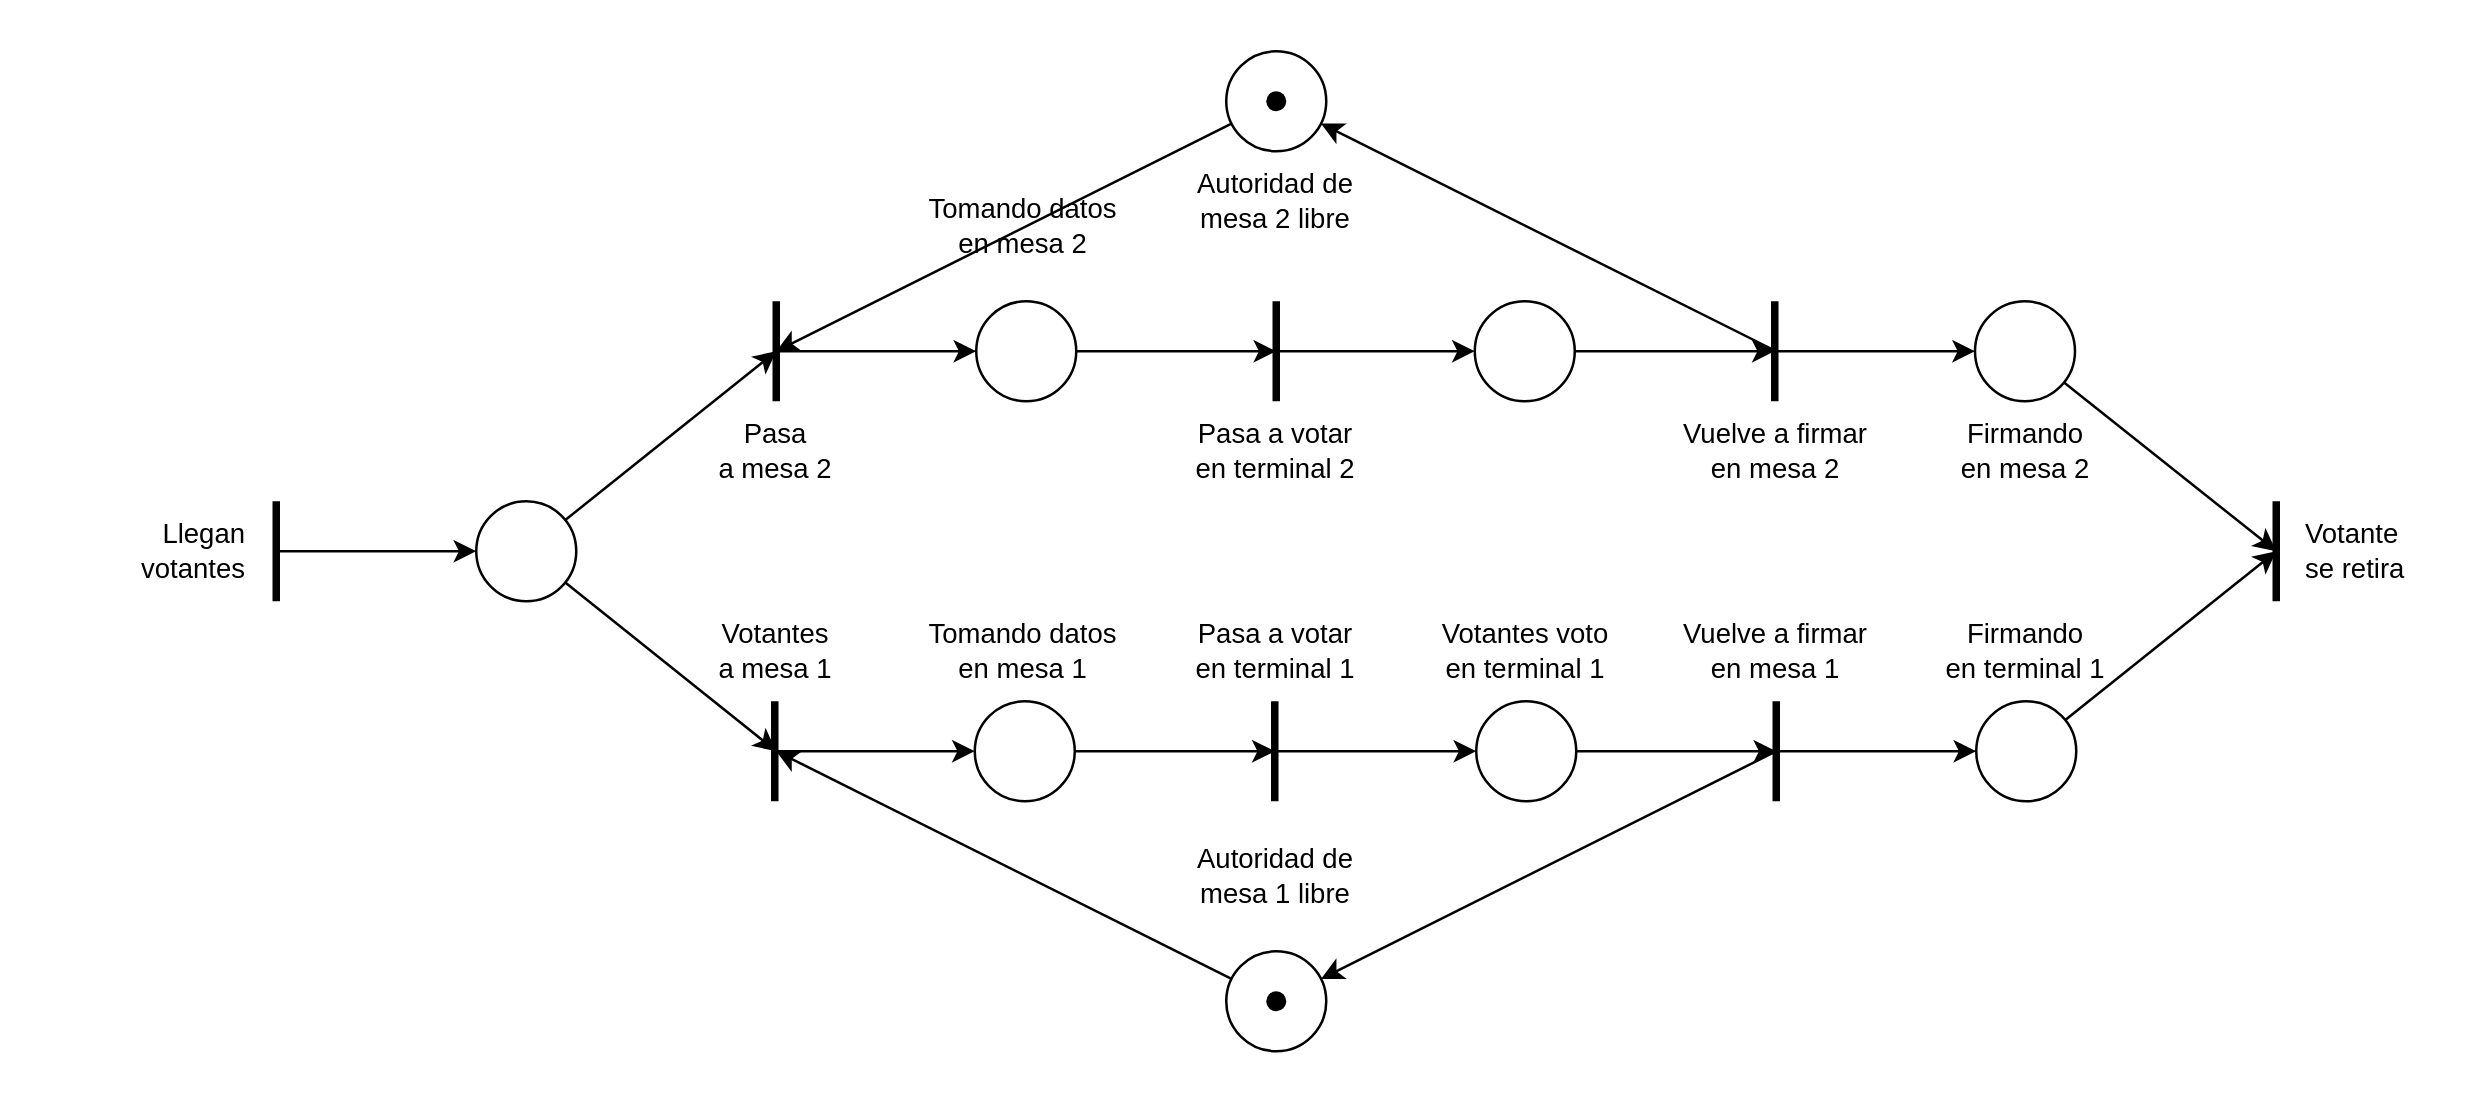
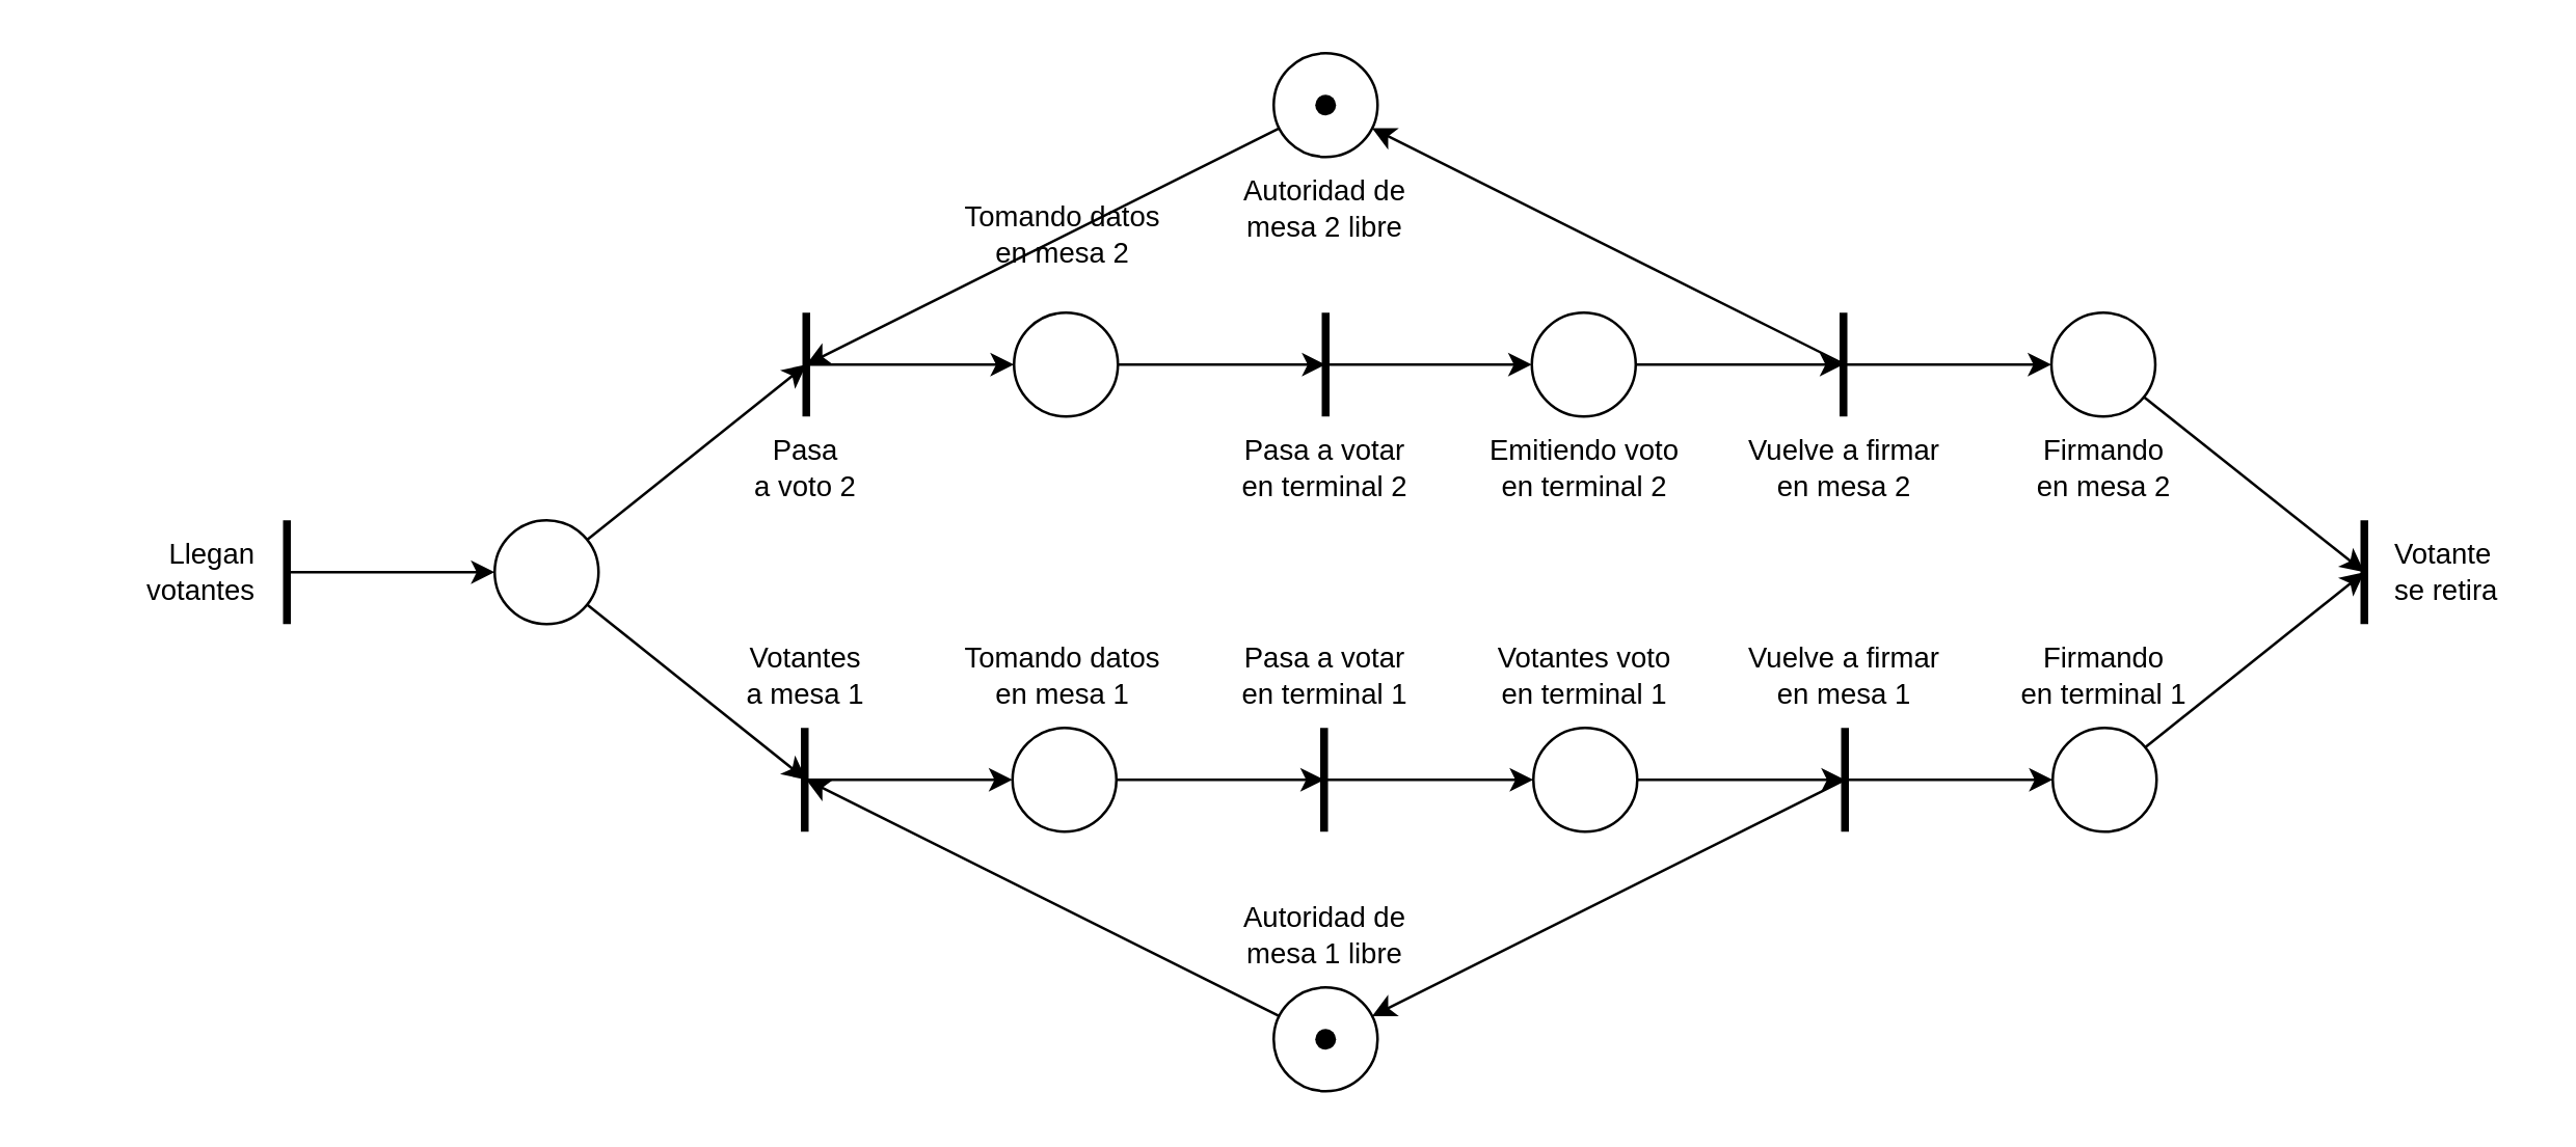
- <mxCell id="42" value="&lt;div&gt;Pasa&lt;/div&gt;&lt;div&gt;a mesa 2&lt;br&gt;&lt;/div&gt;" style="text;html=1;strokeColor=none;fillColor=none;align=center;verticalAlign=middle;whiteSpace=wrap;rounded=0;fontSize=11;" vertex="1" parent="1"><mxGeometry x="270" y="160" width="80" height="40" as="geometry" /></mxCell>
+ <mxCell id="42" value="&lt;div&gt;Pasa&lt;/div&gt;&lt;div&gt;a voto 2&lt;br&gt;&lt;/div&gt;" style="text;html=1;strokeColor=none;fillColor=none;align=center;verticalAlign=middle;whiteSpace=wrap;rounded=0;fontSize=11;" vertex="1" parent="1"><mxGeometry x="270" y="160" width="80" height="40" as="geometry" /></mxCell>
+ <mxCell id="50" value="&lt;div&gt;Emitiendo voto&lt;br&gt;&lt;/div&gt;&lt;div&gt;en terminal 2&lt;br&gt;&lt;/div&gt;" style="text;html=1;strokeColor=none;fillColor=none;align=center;verticalAlign=middle;whiteSpace=wrap;rounded=0;fontSize=11;" vertex="1" parent="1"><mxGeometry x="570" y="160" width="80" height="40" as="geometry" /></mxCell>
- <mxCell id="46" value="Autoridad de mesa 1 libre" style="text;html=1;strokeColor=none;fillColor=none;align=center;verticalAlign=middle;whiteSpace=wrap;rounded=0;fontSize=11;" vertex="1" parent="1"><mxGeometry x="470" y="330" width="80" height="40" as="geometry" /></mxCell>
+ <mxCell id="46" value="Autoridad de mesa 1 libre" style="text;html=1;strokeColor=none;fillColor=none;align=center;verticalAlign=middle;whiteSpace=wrap;rounded=0;fontSize=11;" vertex="1" parent="1"><mxGeometry x="470" y="340" width="80" height="40" as="geometry" /></mxCell>
